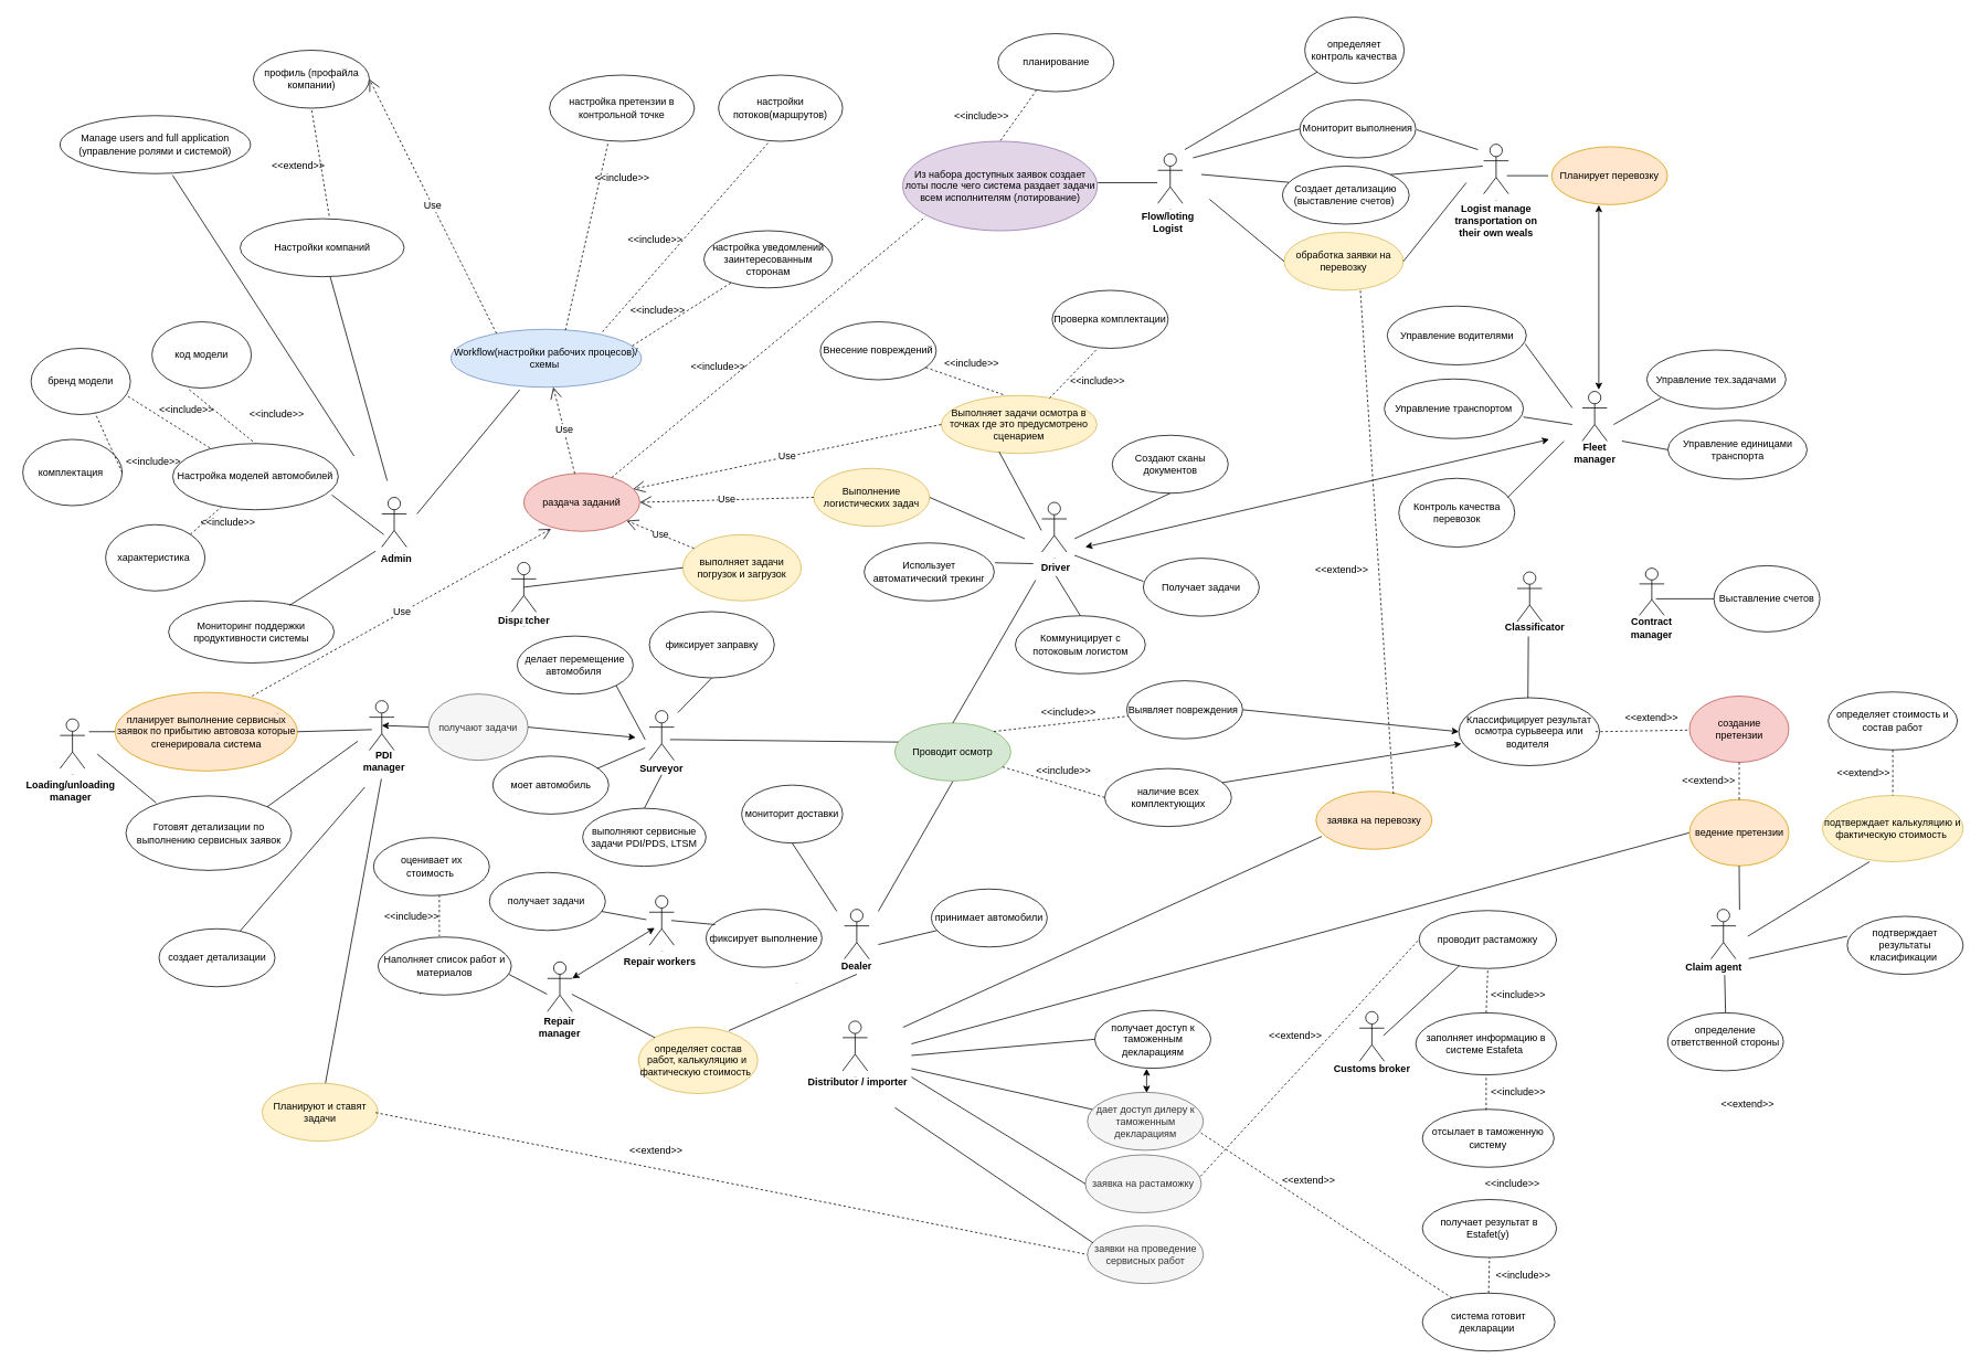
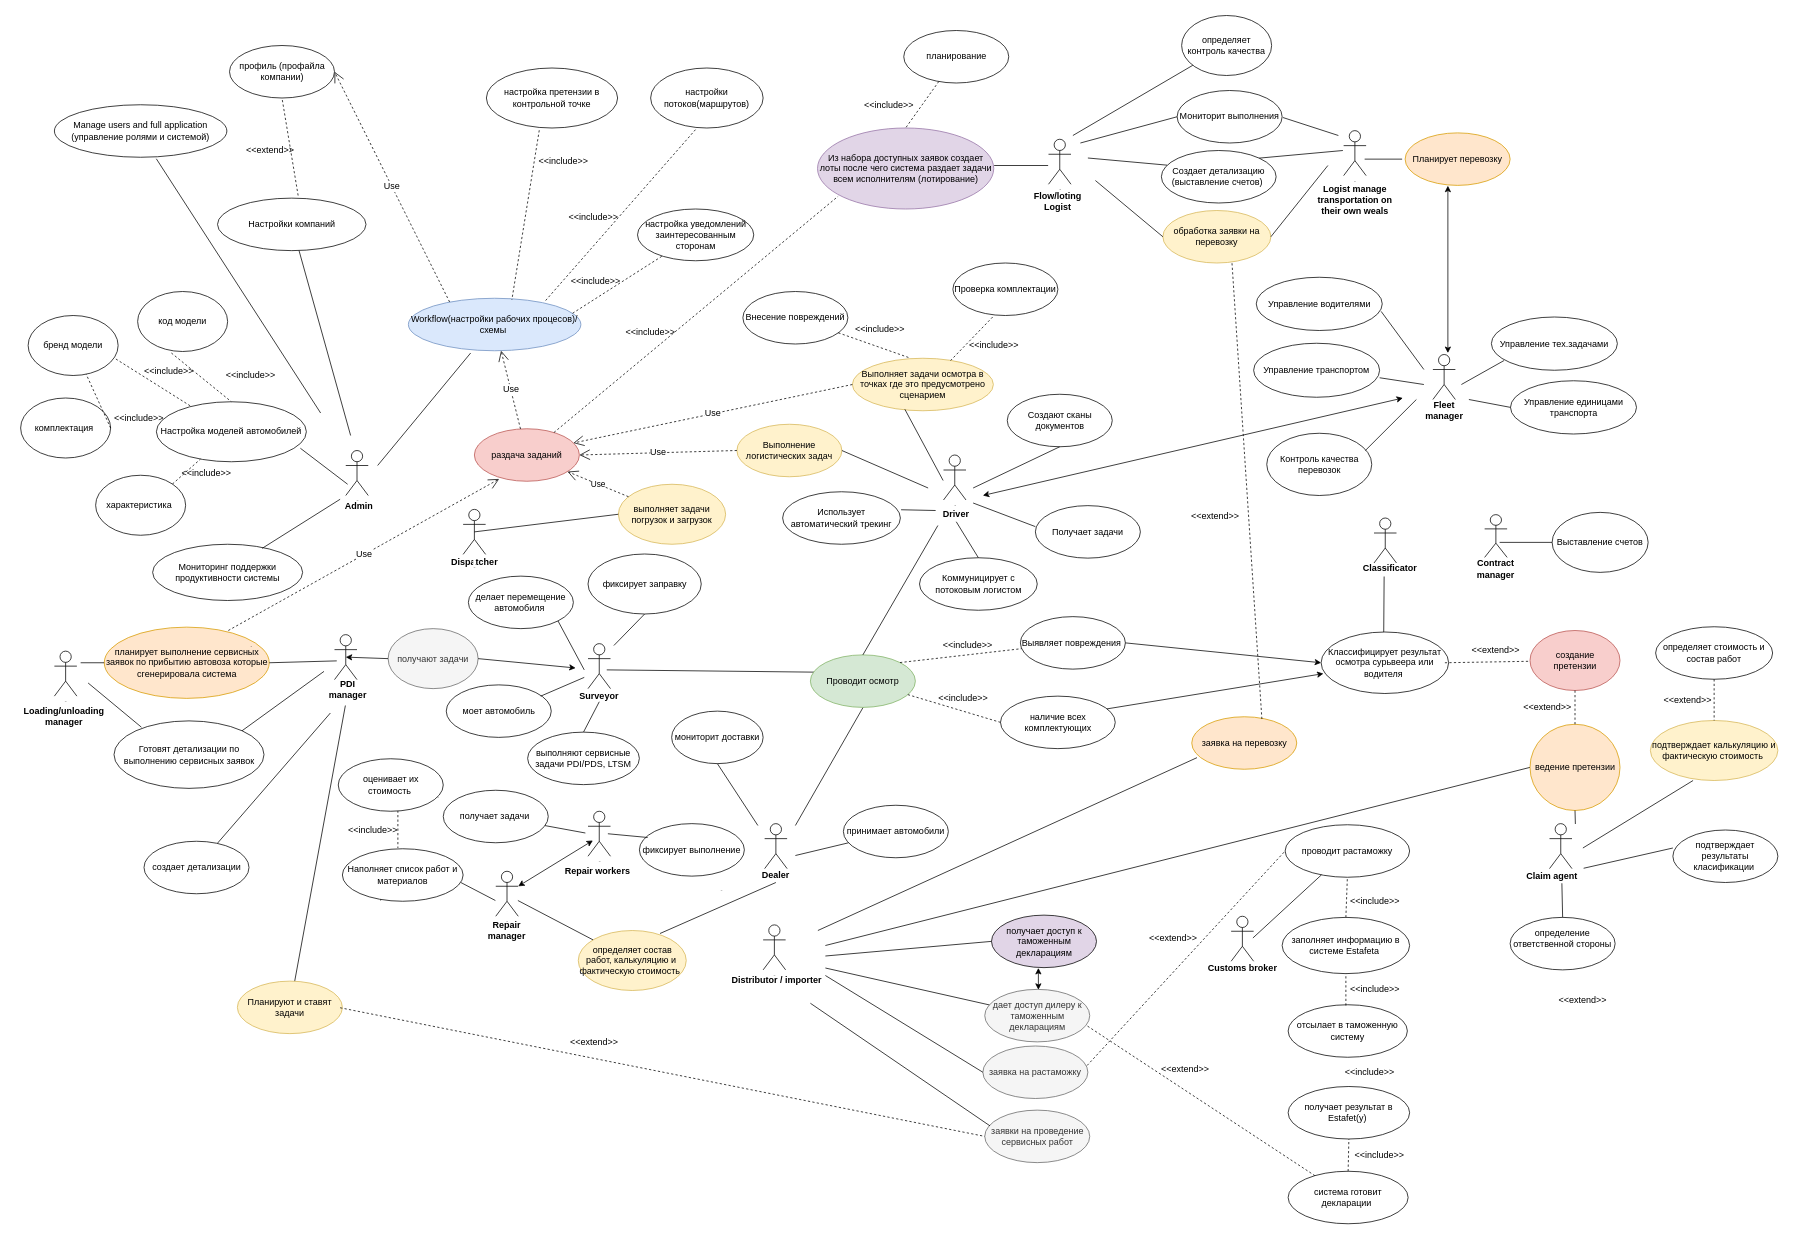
- <mxCell id="152" value="настройка претензии в контрольной точке" style="ellipse;whiteSpace=wrap;html=1;fontSize=12;fontColor=#000000;" parent="1" vertex="1"><mxGeometry x="663" y="90" width="175" height="80" as="geometry" /></mxCell>
+ <mxCell id="152" value="настройка претензии в контрольной точке" style="ellipse;whiteSpace=wrap;html=1;fontSize=12;fontColor=#000000;" parent="1" vertex="1"><mxGeometry x="648" y="90" width="175" height="80" as="geometry" /></mxCell>
- <mxCell id="197" value="ведение претензии" style="ellipse;whiteSpace=wrap;html=1;strokeColor=#d79b00;strokeWidth=1;fillColor=#ffe6cc;fontSize=12;" parent="1" vertex="1"><mxGeometry x="2039.5" y="965" width="120" height="80" as="geometry" /></mxCell>
+ <mxCell id="197" value="ведение претензии" style="ellipse;whiteSpace=wrap;html=1;strokeColor=#d79b00;strokeWidth=1;fillColor=#ffe6cc;fontSize=12;" parent="1" vertex="1"><mxGeometry x="2039.5" y="965" width="120" height="115" as="geometry" /></mxCell>
- <mxCell id="112" value="получает доступ к таможенным декларациям" style="ellipse;whiteSpace=wrap;html=1;fontSize=12;fontColor=none;" parent="1" vertex="1"><mxGeometry x="1321.5" y="1219.5" width="140" height="70" as="geometry" /></mxCell>
+ <mxCell id="112" value="получает доступ к таможенным декларациям" style="ellipse;whiteSpace=wrap;html=1;fontSize=12;fontColor=none;fillColor=#e1d5e7;" parent="1" vertex="1"><mxGeometry x="1321.5" y="1219.5" width="140" height="70" as="geometry" /></mxCell>
